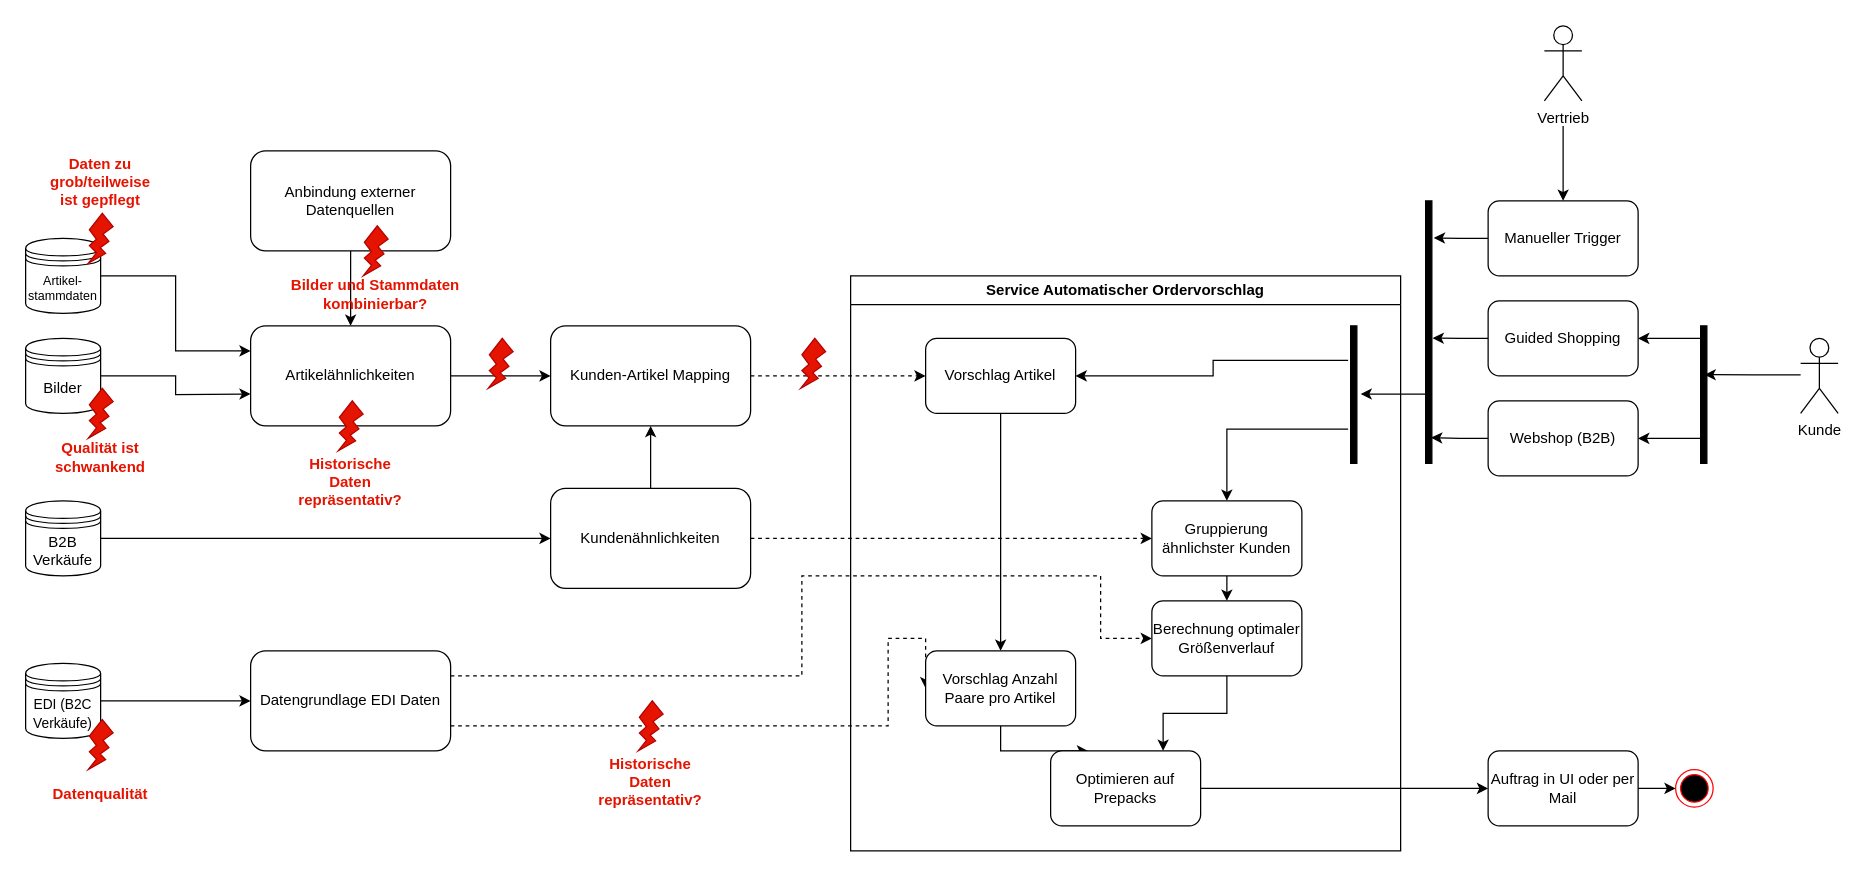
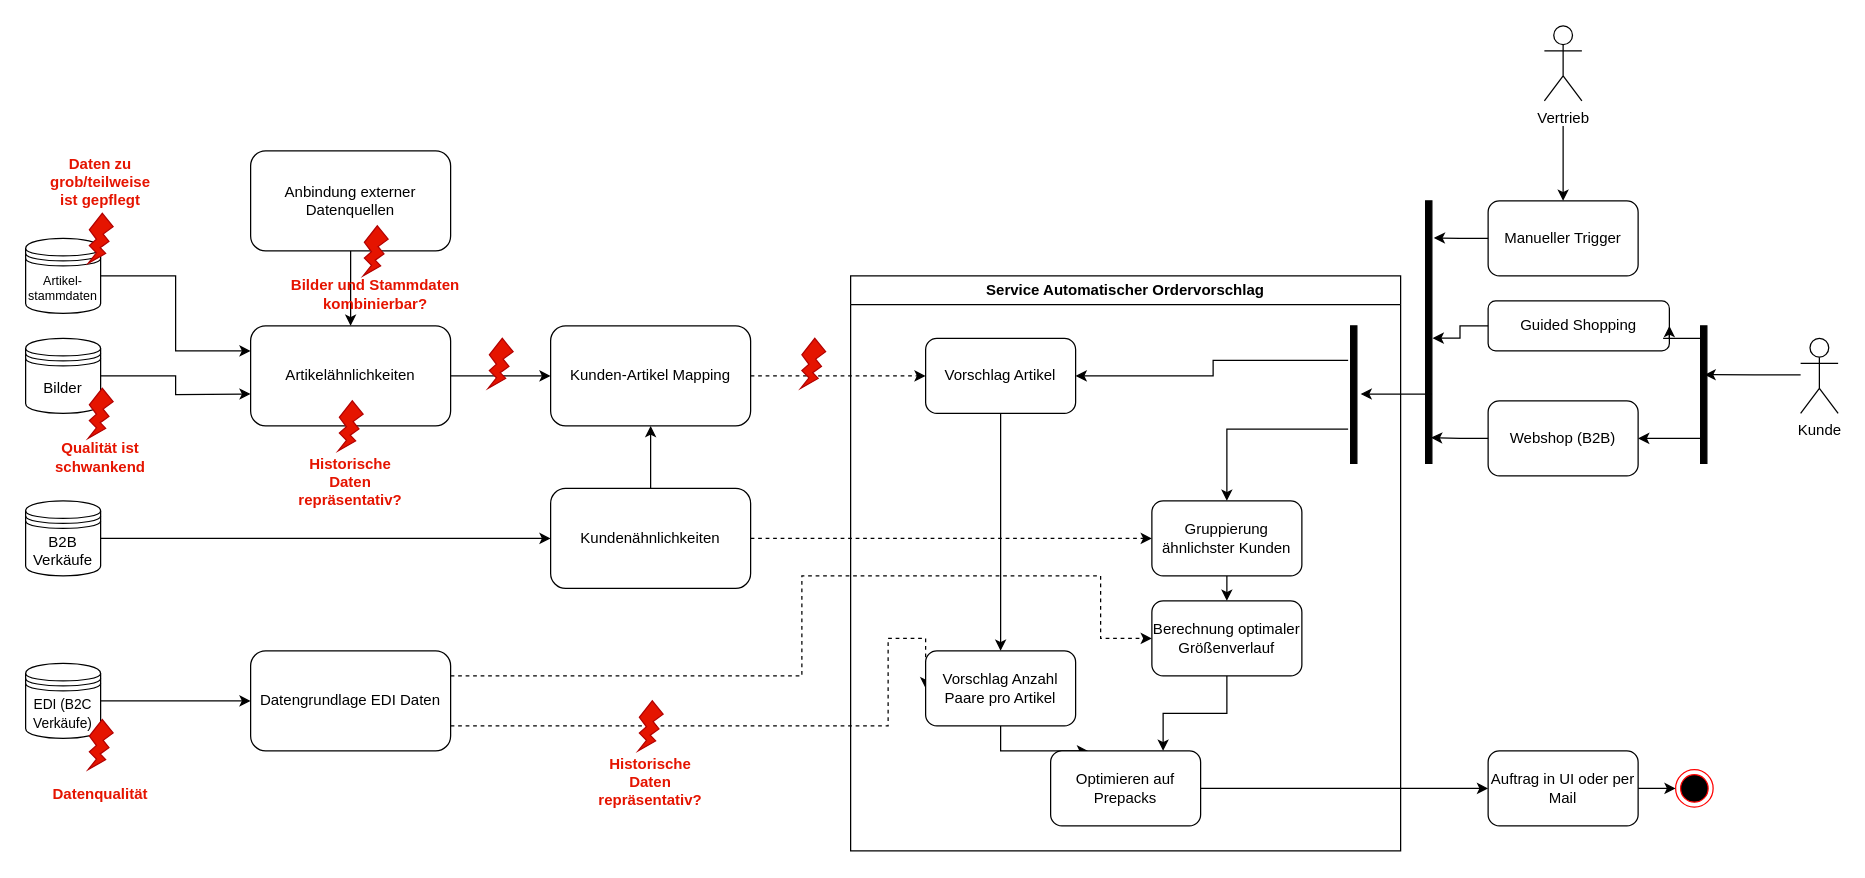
- <mxCell id="31" value="Guided Shopping" style="rounded=1;whiteSpace=wrap;html=1;" vertex="1" parent="1"><mxGeometry x="1190" y="240" width="120" height="60" as="geometry" /></mxCell>
+ <mxCell id="31" value="Guided Shopping" style="rounded=1;whiteSpace=wrap;html=1;" vertex="1" parent="1"><mxGeometry x="1190" y="240" width="145" height="40" as="geometry" /></mxCell>
